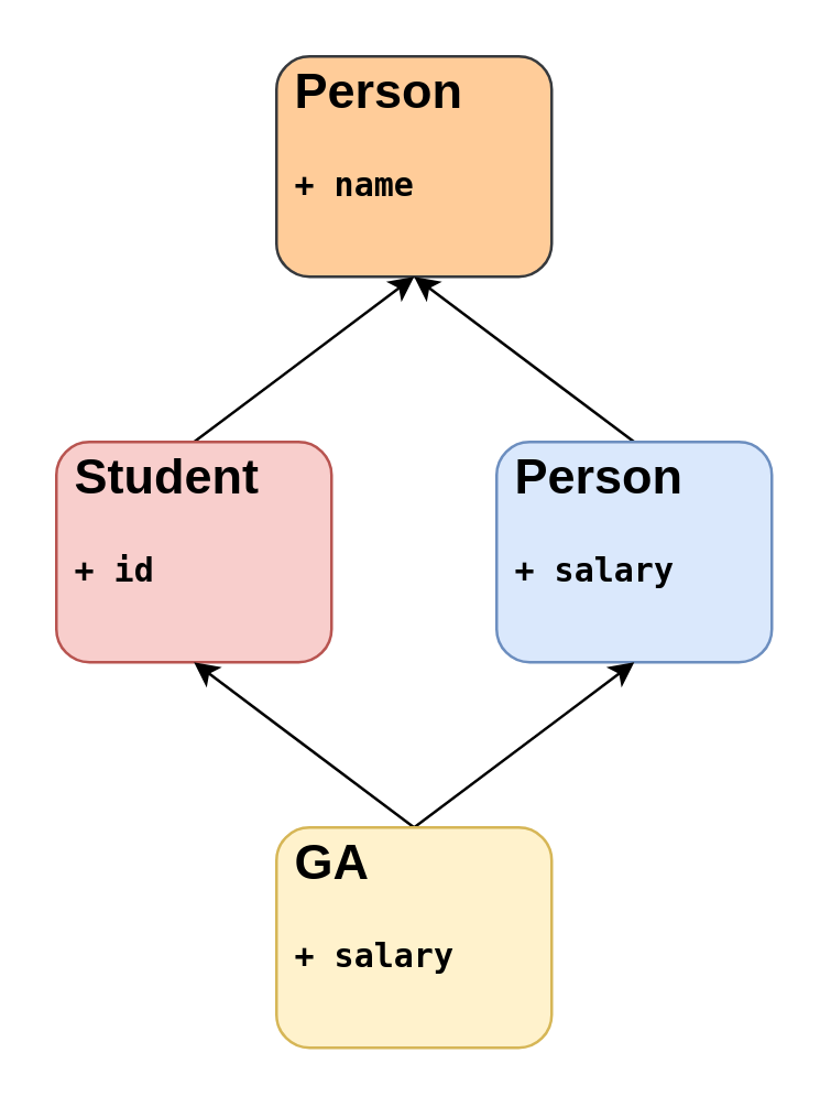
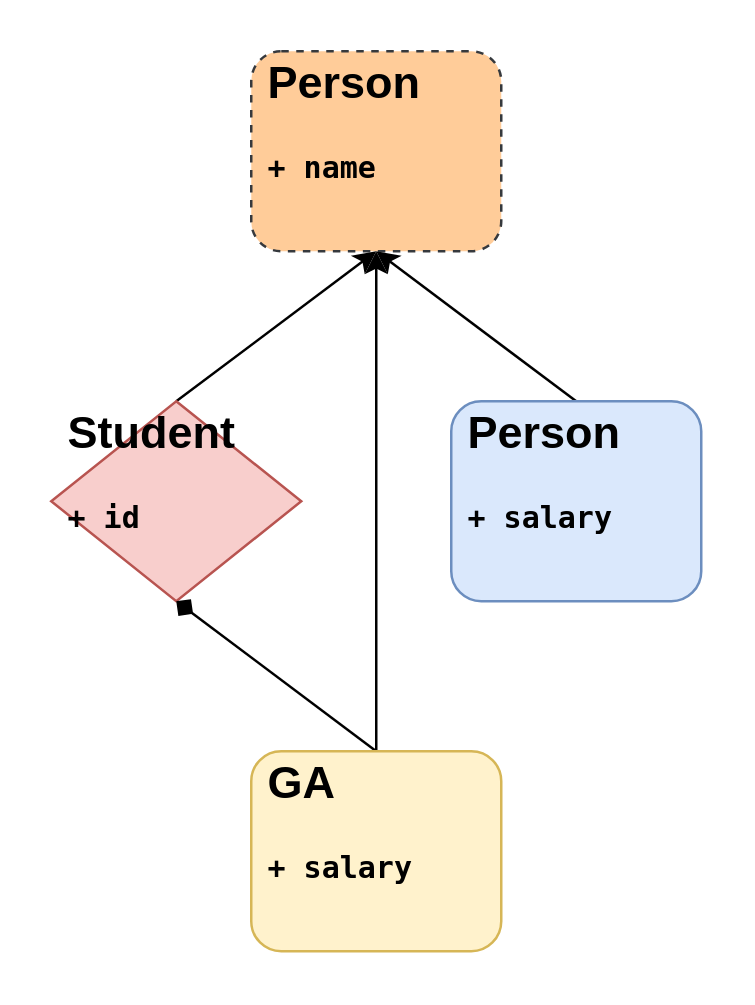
- <mxCell id="3" value="&lt;h2&gt;Person&lt;/h2&gt;&lt;pre style=&quot;text-align: left;&quot;&gt;&lt;b&gt;+ name&lt;/b&gt;&lt;/pre&gt;&lt;pre style=&quot;text-align: left;&quot;&gt;&lt;br&gt;&lt;/pre&gt;" style="rounded=1;whiteSpace=wrap;html=1;fontFamily=Helvetica;align=left;fillColor=#ffcc99;strokeColor=#36393d;spacingLeft=5;" vertex="1" parent="2"><mxGeometry x="80" width="100" height="80" as="geometry" /></mxCell>
+ <mxCell id="3" value="&lt;h2&gt;Person&lt;/h2&gt;&lt;pre style=&quot;text-align: left;&quot;&gt;&lt;b&gt;+ name&lt;/b&gt;&lt;/pre&gt;&lt;pre style=&quot;text-align: left;&quot;&gt;&lt;br&gt;&lt;/pre&gt;" style="rounded=1;whiteSpace=wrap;html=1;fontFamily=Helvetica;align=left;fillColor=#ffcc99;strokeColor=#36393d;spacingLeft=5;dashed=1;" vertex="1" parent="2"><mxGeometry x="80" width="100" height="80" as="geometry" /></mxCell>
- <mxCell id="5" value="&lt;h2&gt;Student&lt;/h2&gt;&lt;pre style=&quot;text-align: left;&quot;&gt;&lt;b&gt;+ id&lt;/b&gt;&lt;/pre&gt;&lt;pre style=&quot;text-align: left;&quot;&gt;&lt;b&gt;&lt;br&gt;&lt;/b&gt;&lt;/pre&gt;" style="rounded=1;whiteSpace=wrap;html=1;fontFamily=Helvetica;align=left;fillColor=#f8cecc;strokeColor=#b85450;spacingLeft=5;" vertex="1" parent="2"><mxGeometry y="140" width="100" height="80" as="geometry" /></mxCell>
+ <mxCell id="5" value="&lt;h2&gt;Student&lt;/h2&gt;&lt;pre style=&quot;text-align: left;&quot;&gt;&lt;b&gt;+ id&lt;/b&gt;&lt;/pre&gt;&lt;pre style=&quot;text-align: left;&quot;&gt;&lt;b&gt;&lt;br&gt;&lt;/b&gt;&lt;/pre&gt;" style="rhombus;whiteSpace=wrap;html=1;fontFamily=Helvetica;align=left;fillColor=#f8cecc;strokeColor=#b85450;spacingLeft=5;" vertex="1" parent="2"><mxGeometry y="140" width="100" height="80" as="geometry" /></mxCell>
- <mxCell id="8" style="rounded=0;orthogonalLoop=1;jettySize=auto;html=1;exitX=0.5;exitY=0;exitDx=0;exitDy=0;entryX=0.5;entryY=1;entryDx=0;entryDy=0;fontFamily=Helvetica;endArrow=classic;endFill=1;" edge="1" parent="2" source="10" target="5"><mxGeometry relative="1" as="geometry" /></mxCell>
+ <mxCell id="8" style="rounded=0;orthogonalLoop=1;jettySize=auto;html=1;exitX=0.5;exitY=0;exitDx=0;exitDy=0;entryX=0.5;entryY=1;entryDx=0;entryDy=0;fontFamily=Helvetica;endArrow=diamond;endFill=1;" edge="1" parent="2" source="10" target="5"><mxGeometry relative="1" as="geometry" /></mxCell>
- <mxCell id="9" style="rounded=0;orthogonalLoop=1;jettySize=auto;html=1;exitX=0.5;exitY=0;exitDx=0;exitDy=0;entryX=0.5;entryY=1;entryDx=0;entryDy=0;fontFamily=Helvetica;endArrow=classic;endFill=1;" edge="1" parent="2" source="10" target="7"><mxGeometry relative="1" as="geometry" /></mxCell>
+ <mxCell id="9" style="rounded=0;orthogonalLoop=1;jettySize=auto;html=1;exitX=0.5;exitY=0;exitDx=0;exitDy=0;fontFamily=Helvetica;endArrow=classic;endFill=1;" edge="1" parent="2" source="10" target="3"><mxGeometry relative="1" as="geometry" /></mxCell>
